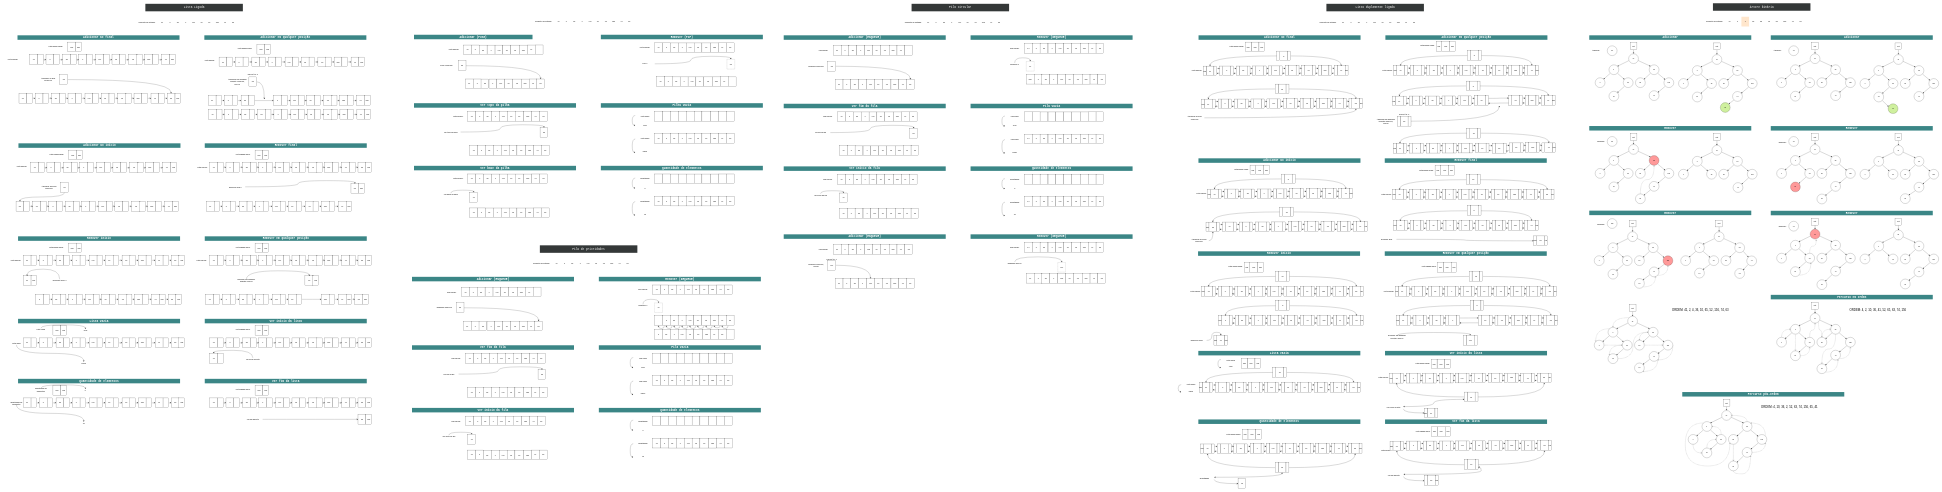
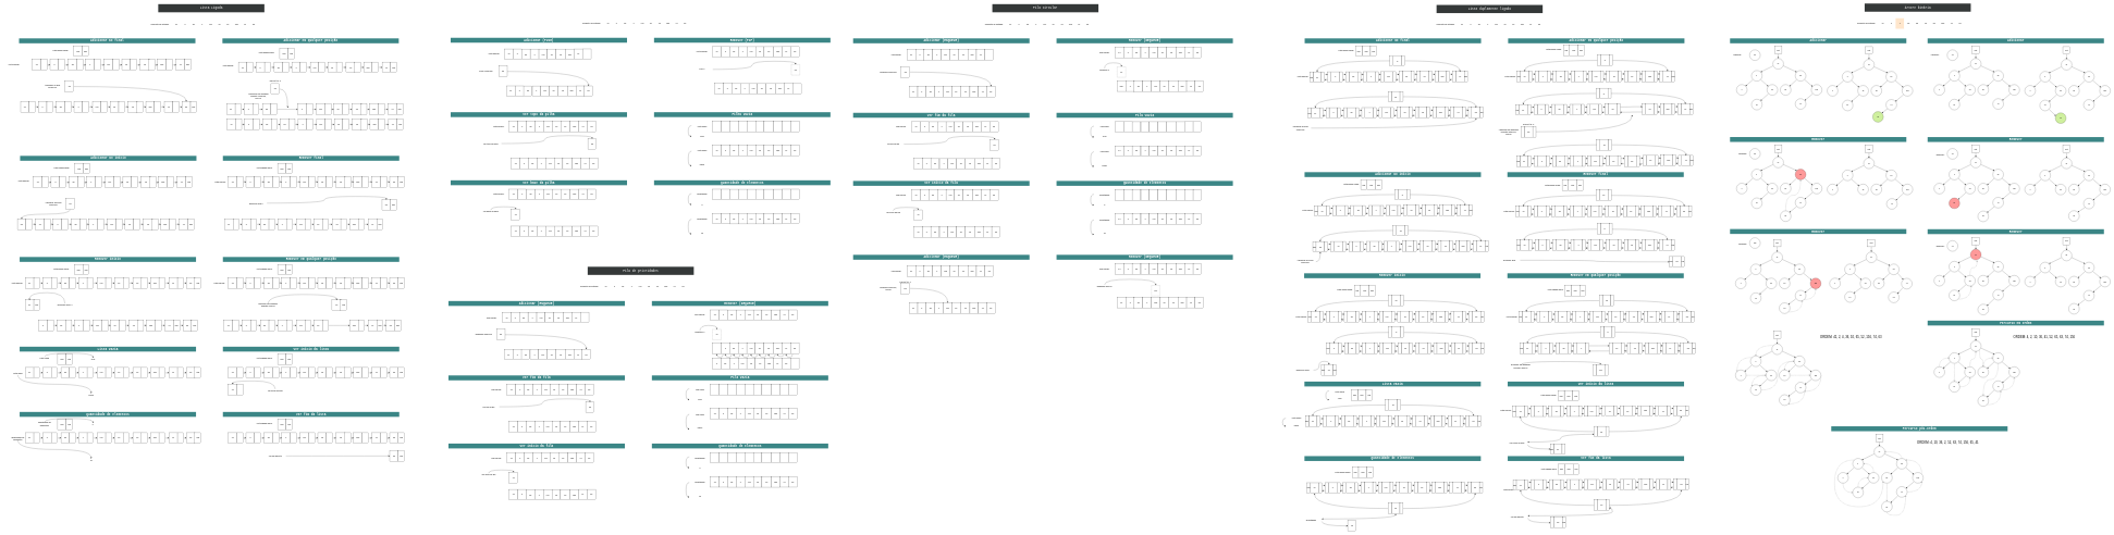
- <mxCell id="1143" value="Lista duplamente ligada" style="text;html=1;align=center;verticalAlign=middle;whiteSpace=wrap;rounded=0;fontFamily=Courier New;fontSize=19;fillColor=#343838;fontColor=#FFFFFF;" vertex="1" parent="1"><mxGeometry x="8841.75" y="24" width="650" height="50" as="geometry" /></mxCell>
+ <mxCell id="1143" value="Lista duplamente ligada" style="text;html=1;align=center;verticalAlign=middle;whiteSpace=wrap;rounded=0;fontFamily=Courier New;fontSize=19;fillColor=#343838;fontColor=#FFFFFF;" vertex="1" parent="1"><mxGeometry x="8796.75" y="29" width="650" height="50" as="geometry" /></mxCell>
- <mxCell id="575" value="Adicionar (PUSH)" style="text;html=1;align=center;verticalAlign=middle;whiteSpace=wrap;rounded=0;fontFamily=Courier New;fontSize=19;fontStyle=1;fontColor=#FFFFFF;fillColor=#3B8686;" vertex="1" parent="1"><mxGeometry x="2759.38" y="230.25" width="790" height="30" as="geometry" /></mxCell>
+ <mxCell id="575" value="Adicionar (PUSH)" style="text;html=1;align=center;verticalAlign=middle;whiteSpace=wrap;rounded=0;fontFamily=Courier New;fontSize=19;fontStyle=1;fontColor=#FFFFFF;fillColor=#3B8686;" vertex="1" parent="1"><mxGeometry x="2759.38" y="230.25" width="1080" height="30" as="geometry" /></mxCell>
- <mxCell id="136" value="Adicioinar em qualquer posição (num=63, pos=3)" style="text;html=1;strokeColor=none;fillColor=none;align=center;verticalAlign=middle;whiteSpace=wrap;rounded=0;" vertex="1" parent="1"><mxGeometry x="1516.75" y="534" width="130" height="20" as="geometry" /></mxCell>
+ <mxCell id="136" value="Adicioinar em qualquer posição (num=63, pos=3)" style="text;html=1;strokeColor=none;fillColor=none;align=center;verticalAlign=middle;whiteSpace=wrap;rounded=0;" vertex="1" parent="1"><mxGeometry x="1516.75" y="579" width="130" height="20" as="geometry" /></mxCell>
